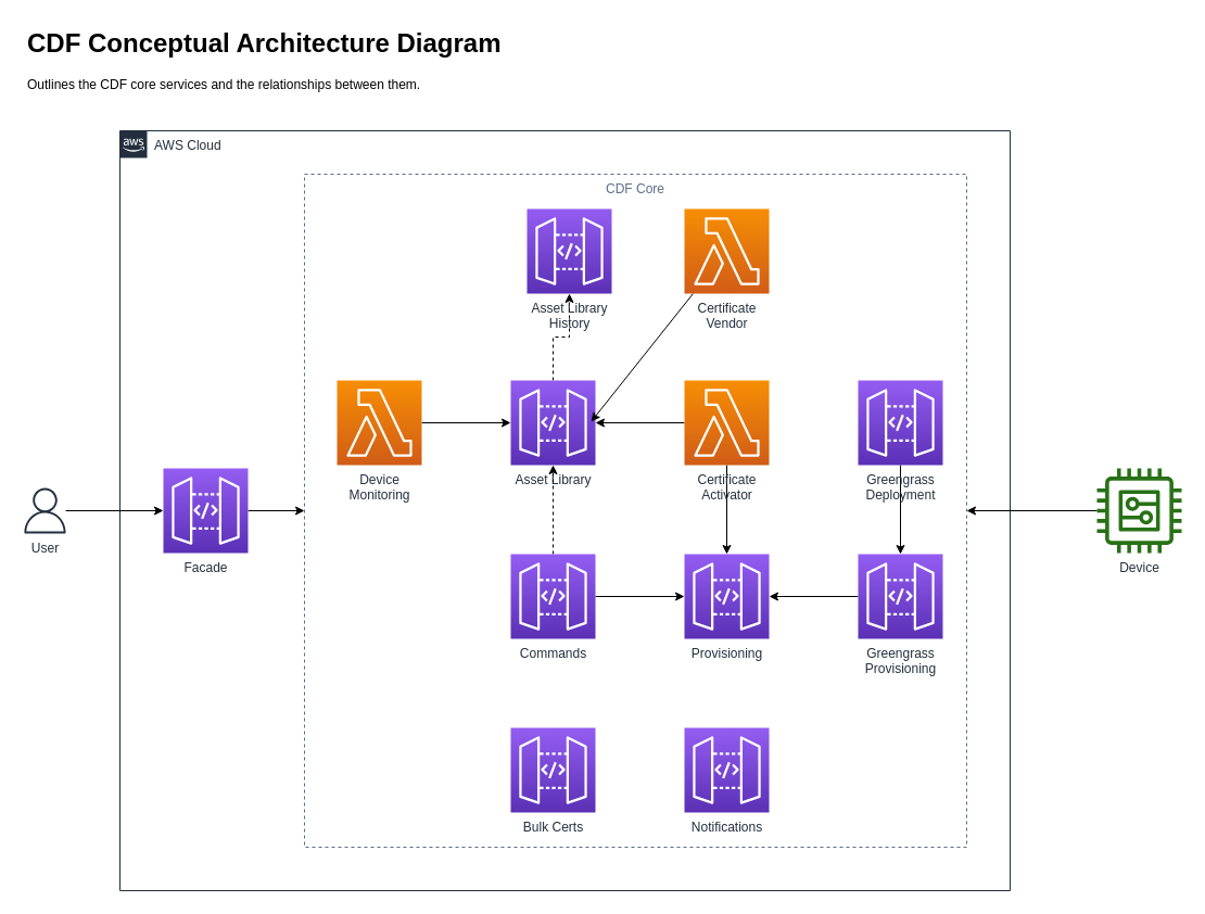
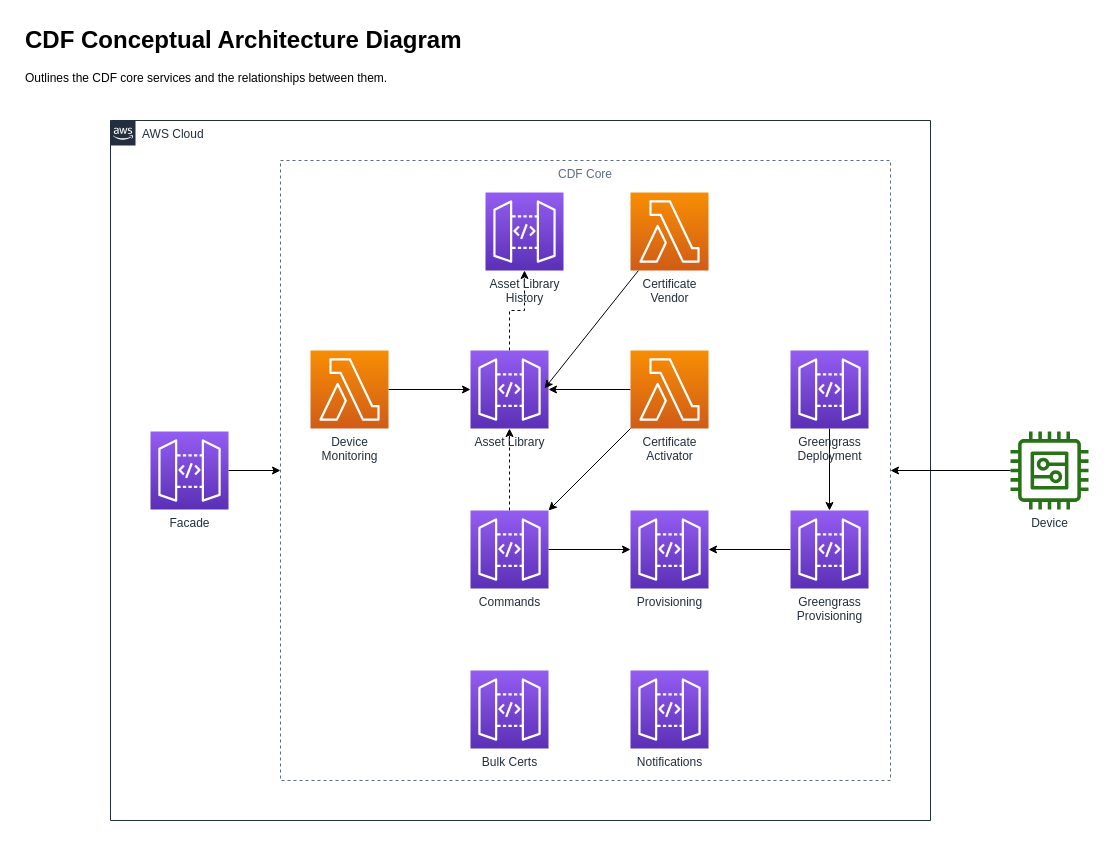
- <mxCell id="12" style="rounded=0;orthogonalLoop=1;jettySize=auto;html=1;" parent="1" source="14" target="25" edge="1"><mxGeometry relative="1" as="geometry" /></mxCell>
+ <mxCell id="12" style="rounded=0;orthogonalLoop=1;jettySize=auto;html=1;" parent="1" source="14" target="17" edge="1"><mxGeometry relative="1" as="geometry" /></mxCell>
- <mxCell id="27" value="User" style="outlineConnect=0;fontColor=#232F3E;gradientColor=none;fillColor=#232F3E;strokeColor=none;dashed=0;verticalLabelPosition=bottom;verticalAlign=top;align=center;html=1;fontSize=12;fontStyle=0;aspect=fixed;pointerEvents=1;shape=mxgraph.aws4.user;" parent="1" vertex="1"><mxGeometry x="20" y="449" width="42" height="42" as="geometry" /></mxCell>
- <mxCell id="26" style="edgeStyle=orthogonalEdgeStyle;rounded=0;orthogonalLoop=1;jettySize=auto;html=1;" parent="1" source="27" target="7" edge="1"><mxGeometry relative="1" as="geometry" /></mxCell>
